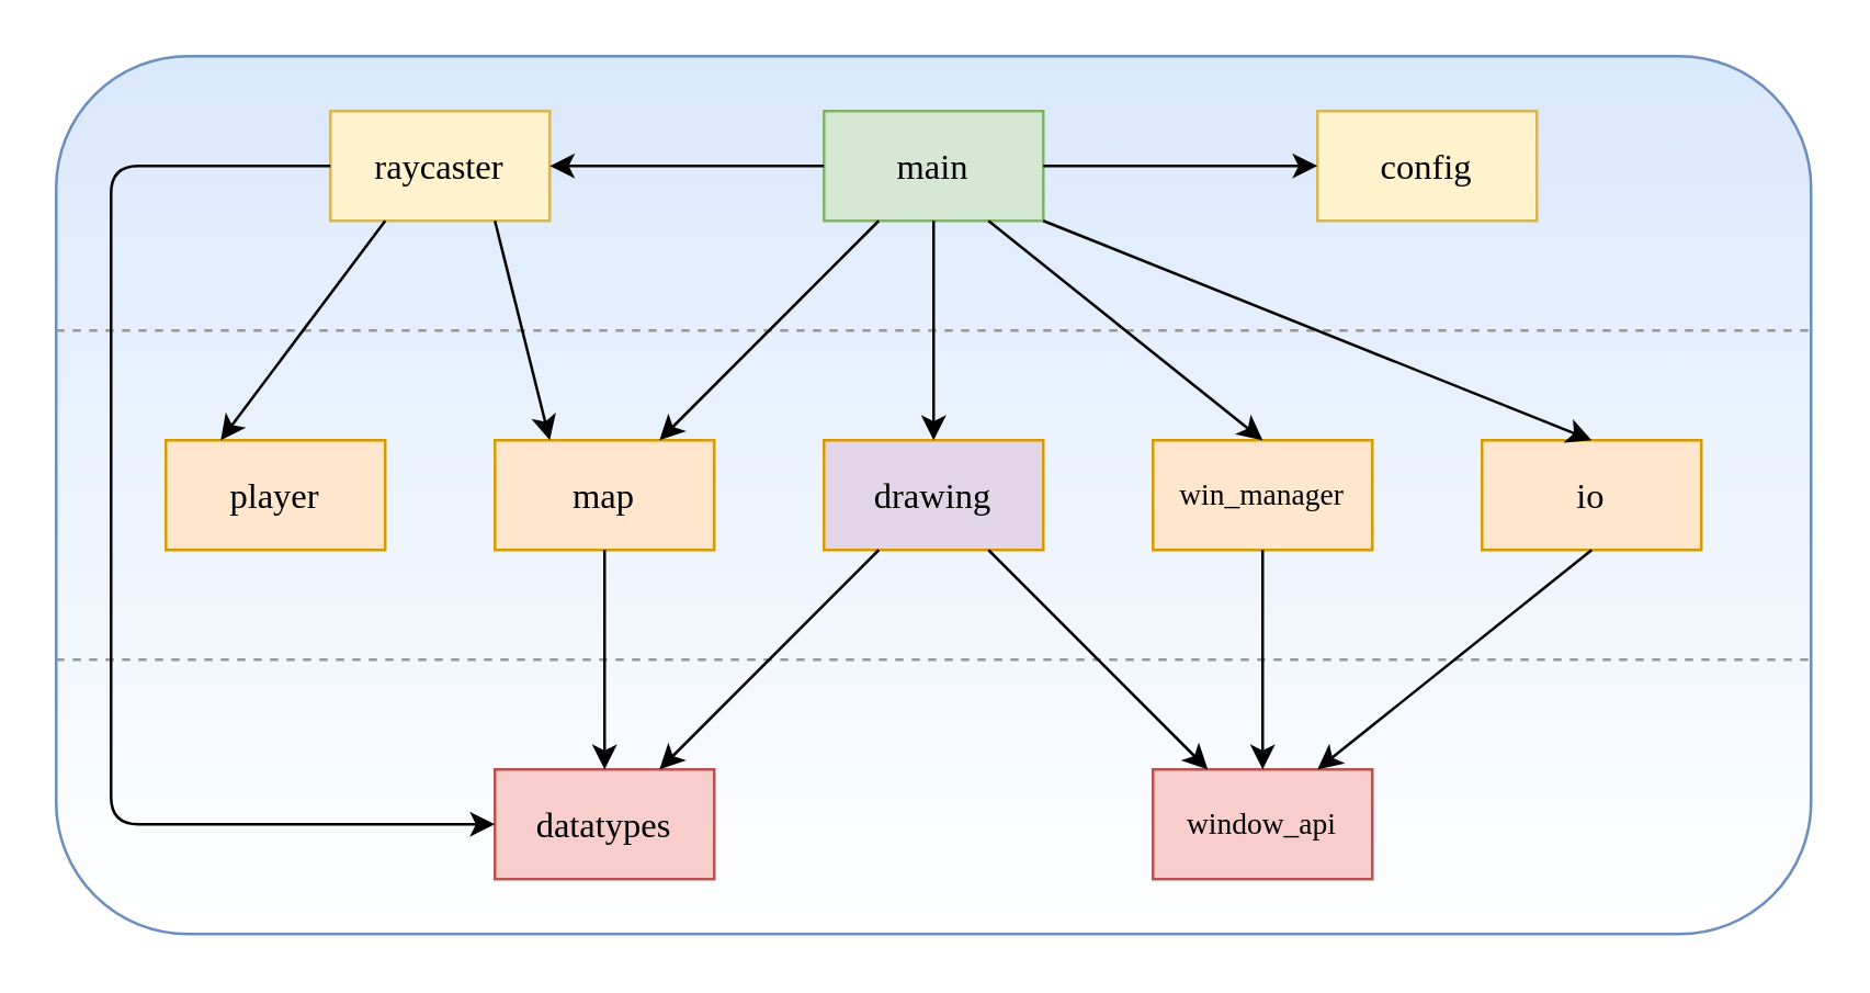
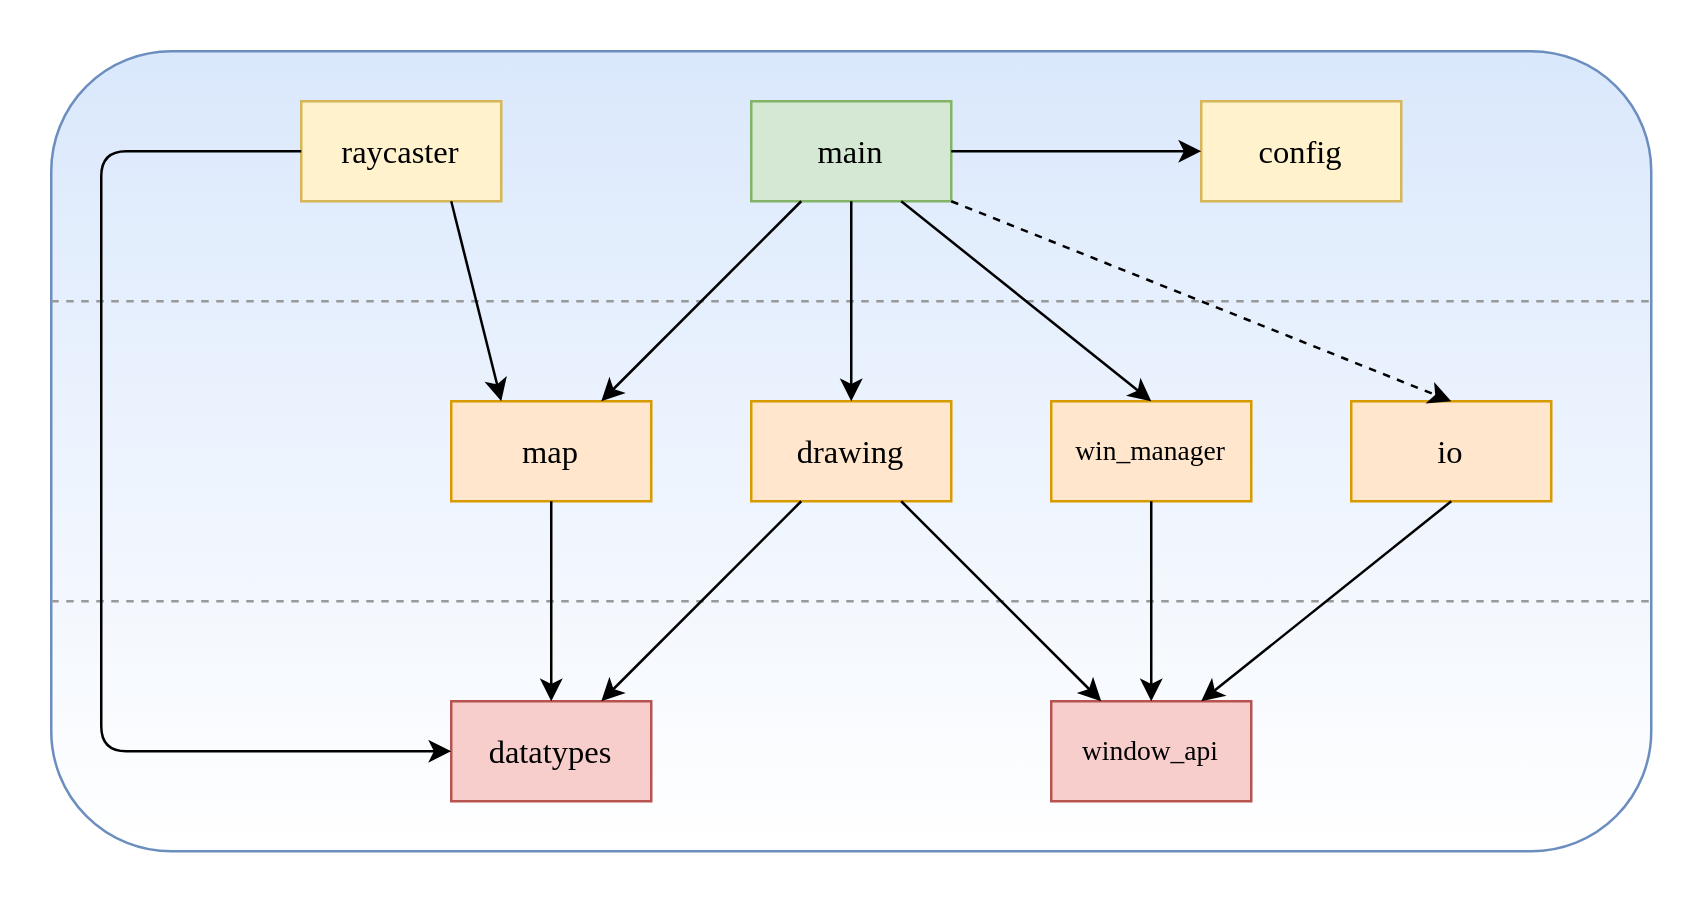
- <mxCell id="18" value="" style="endArrow=classic;html=1;fontFamily=Lucida Console;fontSize=13;entryX=1;entryY=0.5;entryDx=0;entryDy=0;exitX=0;exitY=0.5;exitDx=0;exitDy=0;" edge="1" parent="1" source="6" target="17"><mxGeometry width="50" height="50" relative="1" as="geometry"><mxPoint x="330" y="100" as="sourcePoint" /><mxPoint x="380" y="50" as="targetPoint" /></mxGeometry></mxCell>
- <mxCell id="19" value="" style="endArrow=classic;html=1;fontFamily=Lucida Console;fontSize=13;exitX=0.25;exitY=1;exitDx=0;exitDy=0;entryX=0.25;entryY=0;entryDx=0;entryDy=0;" edge="1" parent="1" source="17" target="8"><mxGeometry width="50" height="50" relative="1" as="geometry"><mxPoint x="330" y="210" as="sourcePoint" /><mxPoint x="170" y="120" as="targetPoint" /></mxGeometry></mxCell>
- <mxCell id="23" value="" style="endArrow=classic;html=1;fontFamily=Lucida Console;fontSize=13;entryX=0.5;entryY=0;entryDx=0;entryDy=0;exitX=1;exitY=1;exitDx=0;exitDy=0;" edge="1" parent="1" source="6" target="22"><mxGeometry width="50" height="50" relative="1" as="geometry"><mxPoint x="410" y="80" as="sourcePoint" /><mxPoint x="540" y="160" as="targetPoint" /></mxGeometry></mxCell>
+ <mxCell id="23" value="" style="endArrow=classic;html=1;fontFamily=Lucida Console;fontSize=13;entryX=0.5;entryY=0;entryDx=0;entryDy=0;exitX=1;exitY=1;exitDx=0;exitDy=0;dashed=1;" edge="1" parent="1" source="6" target="22"><mxGeometry width="50" height="50" relative="1" as="geometry"><mxPoint x="410" y="80" as="sourcePoint" /><mxPoint x="540" y="160" as="targetPoint" /></mxGeometry></mxCell>
- <mxCell id="8" value="player" style="rounded=0;whiteSpace=wrap;html=1;fontFamily=Lucida Console;fontSize=13;fillColor=#ffe6cc;strokeColor=#d79b00;" vertex="1" parent="1"><mxGeometry x="60" y="160" width="80" height="40" as="geometry" /></mxCell>
- <mxCell id="11" value="drawing" style="rounded=0;whiteSpace=wrap;html=1;fontFamily=Lucida Console;fontSize=13;fillColor=#e1d5e7;strokeColor=#d79b00;" vertex="1" parent="1"><mxGeometry x="300" y="160" width="80" height="40" as="geometry" /></mxCell>
+ <mxCell id="11" value="drawing" style="rounded=0;whiteSpace=wrap;html=1;fontFamily=Lucida Console;fontSize=13;fillColor=#ffe6cc;strokeColor=#d79b00;" vertex="1" parent="1"><mxGeometry x="300" y="160" width="80" height="40" as="geometry" /></mxCell>
